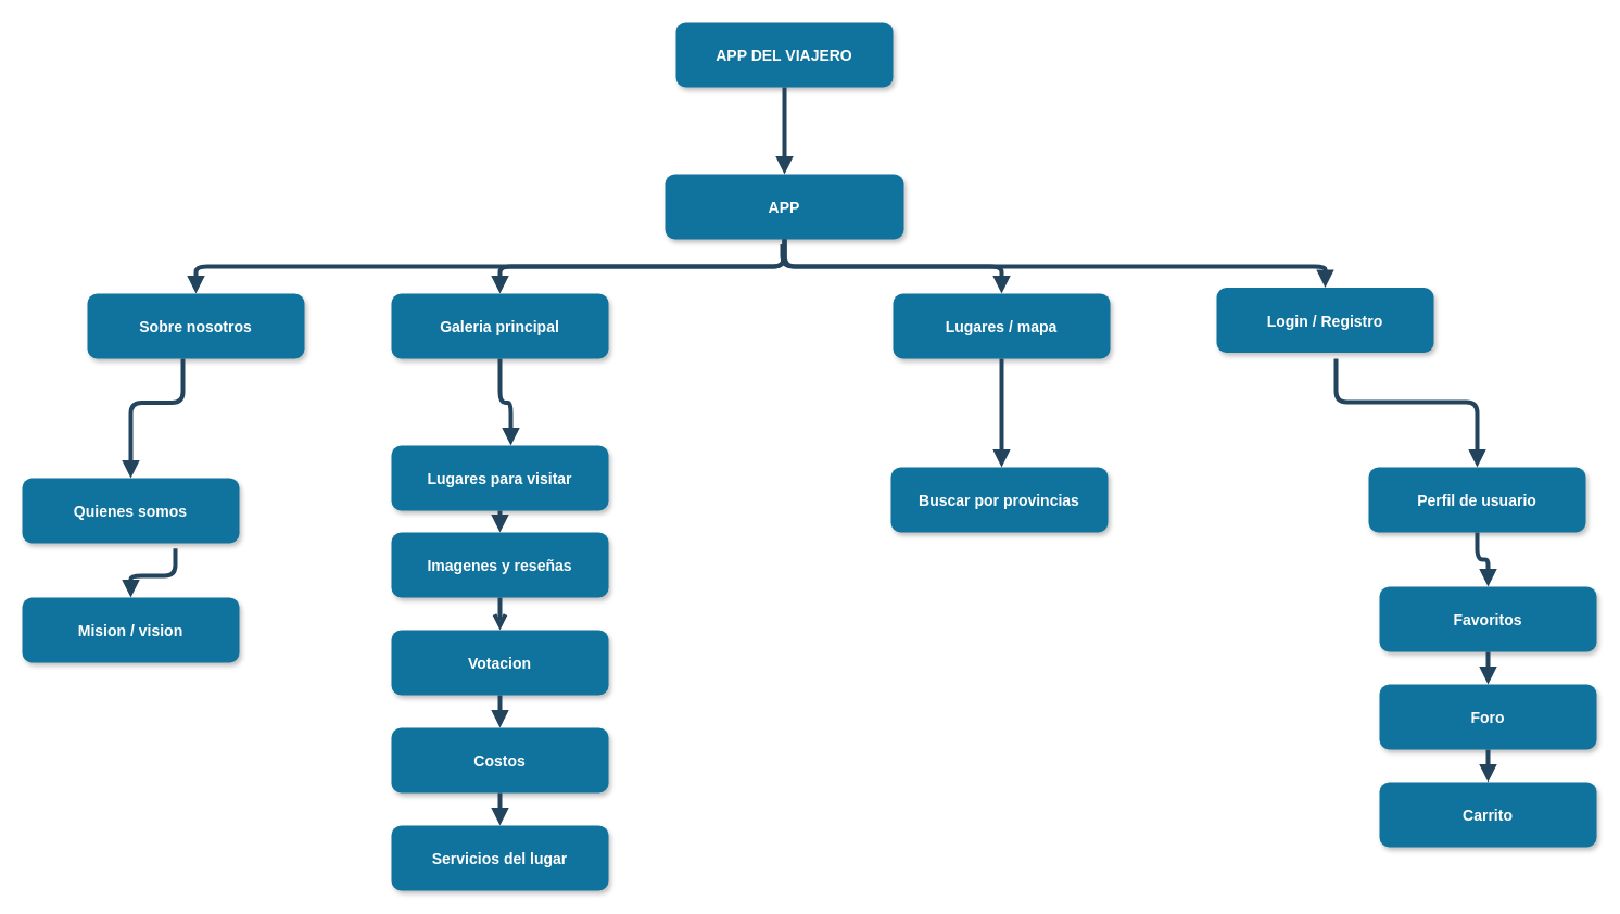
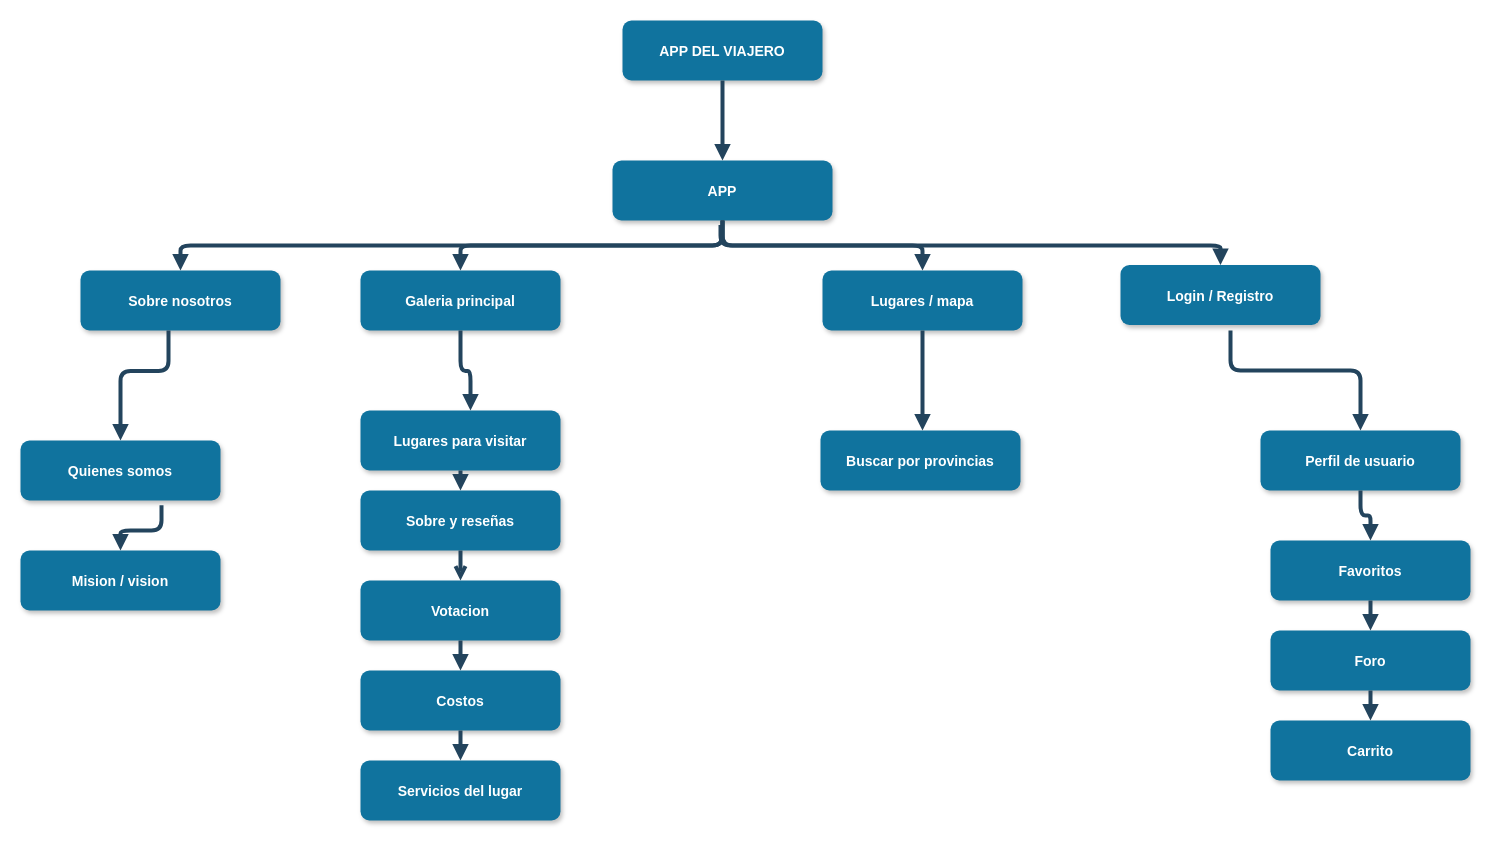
- <mxCell id="8" value="Imagenes y reseñas" style="rounded=1;fillColor=#10739E;strokeColor=none;shadow=1;gradientColor=none;fontStyle=1;fontColor=#FFFFFF;fontSize=14;" parent="1" vertex="1"><mxGeometry x="360" y="490" width="200" height="60" as="geometry" /></mxCell>
+ <mxCell id="8" value="Sobre y reseñas" style="rounded=1;fillColor=#10739E;strokeColor=none;shadow=1;gradientColor=none;fontStyle=1;fontColor=#FFFFFF;fontSize=14;" parent="1" vertex="1"><mxGeometry x="360" y="490" width="200" height="60" as="geometry" /></mxCell>
